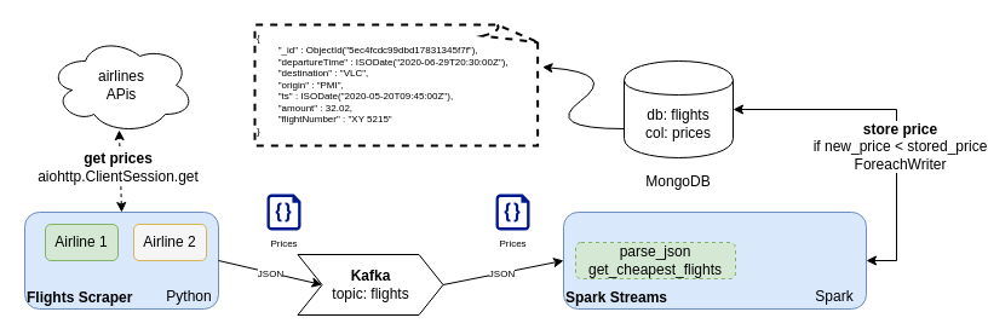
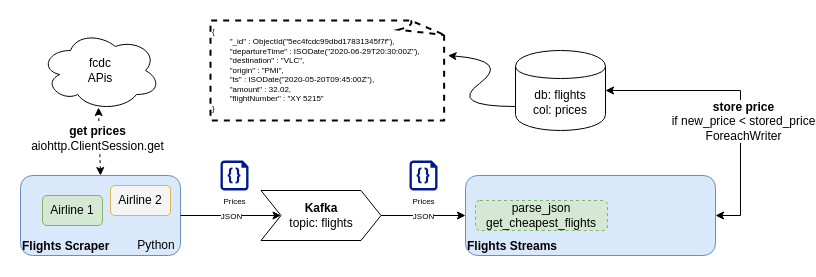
- <mxCell id="11" value="airlines&lt;br&gt;APis" style="ellipse;shape=cloud;whiteSpace=wrap;html=1;" parent="1" vertex="1"><mxGeometry x="40" y="30" width="120" height="80" as="geometry" /></mxCell>
+ <mxCell id="11" value="fcdc&lt;br&gt;APis" style="ellipse;shape=cloud;whiteSpace=wrap;html=1;" parent="1" vertex="1"><mxGeometry x="40" y="30" width="120" height="80" as="geometry" /></mxCell>
- <mxCell id="19" value="MongoDB" style="text;html=1;strokeColor=none;fillColor=none;align=center;verticalAlign=middle;whiteSpace=wrap;rounded=0;" vertex="1" parent="1"><mxGeometry x="540" y="140" width="40" height="20" as="geometry" /></mxCell>
- <mxCell id="14" value="Airline 1" style="rounded=1;whiteSpace=wrap;html=1;fillColor=#d5e8d4;strokeColor=#82b366;" parent="1" vertex="1"><mxGeometry x="37" y="185" width="60" height="30" as="geometry" /></mxCell>
+ <mxCell id="14" value="Airline 1" style="rounded=1;whiteSpace=wrap;html=1;fillColor=#d5e8d4;strokeColor=#82b366;" parent="1" vertex="1"><mxGeometry x="42" y="195" width="60" height="30" as="geometry" /></mxCell>
- <mxCell id="2" value="&lt;b&gt;Kafka&lt;/b&gt;&lt;br&gt;topic: flights" style="shape=step;perimeter=stepPerimeter;whiteSpace=wrap;html=1;fixedSize=1;" parent="1" vertex="1"><mxGeometry x="245.5" y="210" width="120" height="50" as="geometry" /></mxCell>
+ <mxCell id="2" value="&lt;b&gt;Kafka&lt;/b&gt;&lt;br&gt;topic: flights" style="shape=step;perimeter=stepPerimeter;whiteSpace=wrap;html=1;fixedSize=1;" parent="1" vertex="1"><mxGeometry x="260.5" y="190" width="120" height="50" as="geometry" /></mxCell>
- <mxCell id="6" value="&lt;b&gt;Spark Streams&lt;/b&gt;" style="rounded=1;whiteSpace=wrap;html=1;fillColor=#dae8fc;strokeColor=#6c8ebf;align=left;verticalAlign=bottom;" parent="1" vertex="1"><mxGeometry x="465" y="175" width="250" height="80" as="geometry" /></mxCell>
+ <mxCell id="6" value="&lt;b&gt;Flights Streams&lt;/b&gt;" style="rounded=1;whiteSpace=wrap;html=1;fillColor=#dae8fc;strokeColor=#6c8ebf;align=left;verticalAlign=bottom;" parent="1" vertex="1"><mxGeometry x="465" y="175" width="250" height="80" as="geometry" /></mxCell>
- <mxCell id="17" value="Spark" style="text;html=1;strokeColor=none;fillColor=none;align=center;verticalAlign=middle;whiteSpace=wrap;rounded=0;" parent="1" vertex="1"><mxGeometry x="669" y="235" width="40" height="20" as="geometry" /></mxCell>
